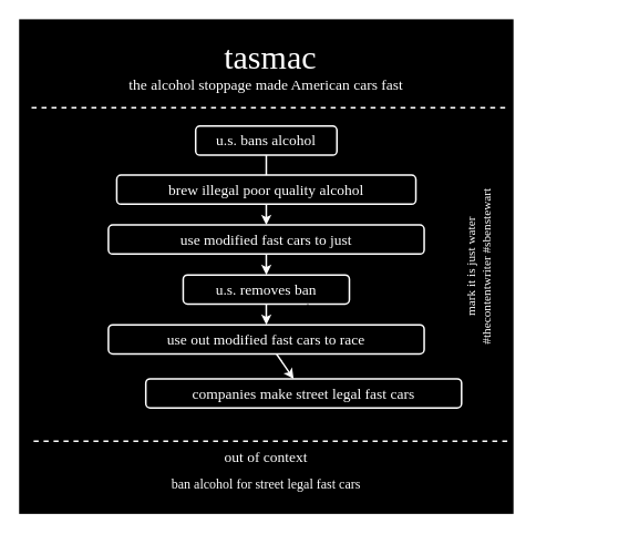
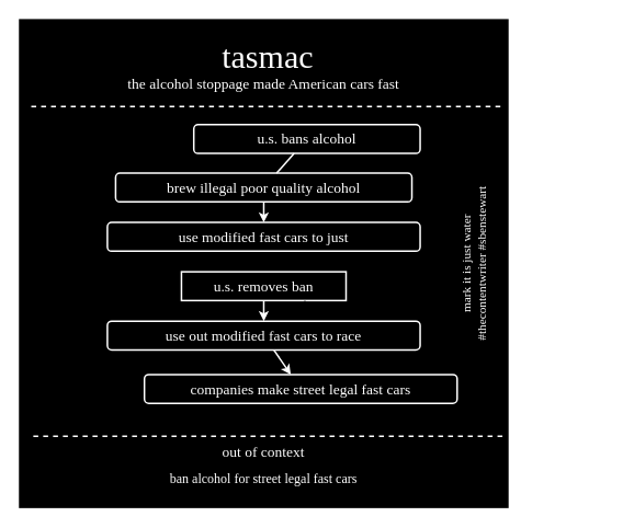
- <mxCell id="11" value="&lt;span style=&quot;color: rgb(255 , 255 , 255) ; font-family: &amp;#34;xkcd&amp;#34; ; font-size: 18px ; text-align: left&quot;&gt;u.s. bans alcohol&lt;/span&gt;" style="rounded=1;whiteSpace=wrap;html=1;strokeColor=#FFFFFF;fillColor=none;strokeWidth=2;" parent="1" vertex="1"><mxGeometry x="235" y="151" width="170" height="35" as="geometry" /></mxCell>
+ <mxCell id="11" value="&lt;span style=&quot;color: rgb(255 , 255 , 255) ; font-family: &amp;#34;xkcd&amp;#34; ; font-size: 18px ; text-align: left&quot;&gt;u.s. bans alcohol&lt;/span&gt;" style="rounded=1;whiteSpace=wrap;html=1;strokeColor=#FFFFFF;fillColor=none;strokeWidth=2;" parent="1" vertex="1"><mxGeometry x="235" y="151" width="275" height="35" as="geometry" /></mxCell>
- <mxCell id="20" value="" style="endArrow=classic;html=1;strokeColor=#FFFFFF;strokeWidth=2;" edge="1" parent="1" source="13" target="15"><mxGeometry width="50" height="50" relative="1" as="geometry"><mxPoint x="330" y="255" as="sourcePoint" /><mxPoint x="330" y="280" as="targetPoint" /></mxGeometry></mxCell>
- <mxCell id="15" value="&lt;div style=&quot;text-align: left&quot;&gt;&lt;span style=&quot;color: rgb(255 , 255 , 255) ; font-family: &amp;#34;xkcd&amp;#34; ; font-size: 18px&quot;&gt;u.s. removes ban&lt;/span&gt;&lt;br&gt;&lt;/div&gt;" style="rounded=1;whiteSpace=wrap;html=1;strokeColor=#FFFFFF;fillColor=none;strokeWidth=2;" vertex="1" parent="1"><mxGeometry x="220" y="330" width="200" height="35" as="geometry" /></mxCell>
+ <mxCell id="15" value="&lt;div style=&quot;text-align: left&quot;&gt;&lt;span style=&quot;color: rgb(255 , 255 , 255) ; font-family: &amp;#34;xkcd&amp;#34; ; font-size: 18px&quot;&gt;u.s. removes ban&lt;/span&gt;&lt;br&gt;&lt;/div&gt;" style="whiteSpace=wrap;html=1;strokeColor=#FFFFFF;fillColor=none;strokeWidth=2;rounded=0;" vertex="1" parent="1"><mxGeometry x="220" y="330" width="200" height="35" as="geometry" /></mxCell>
